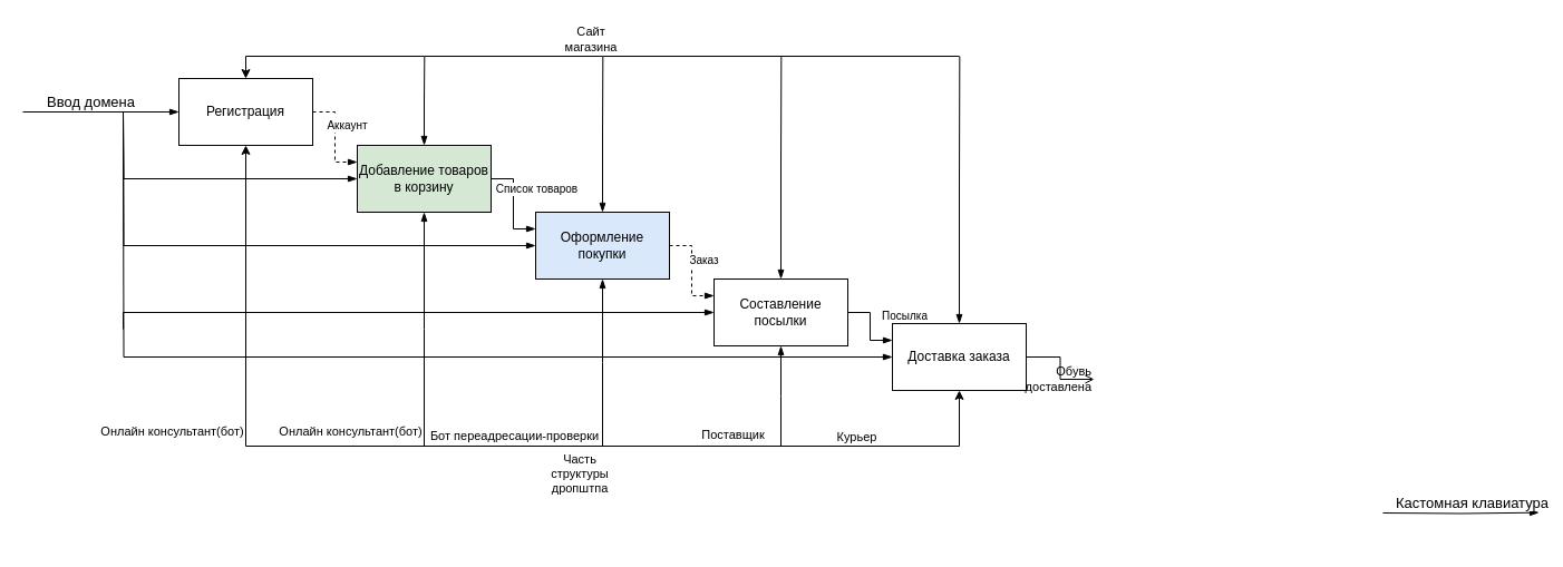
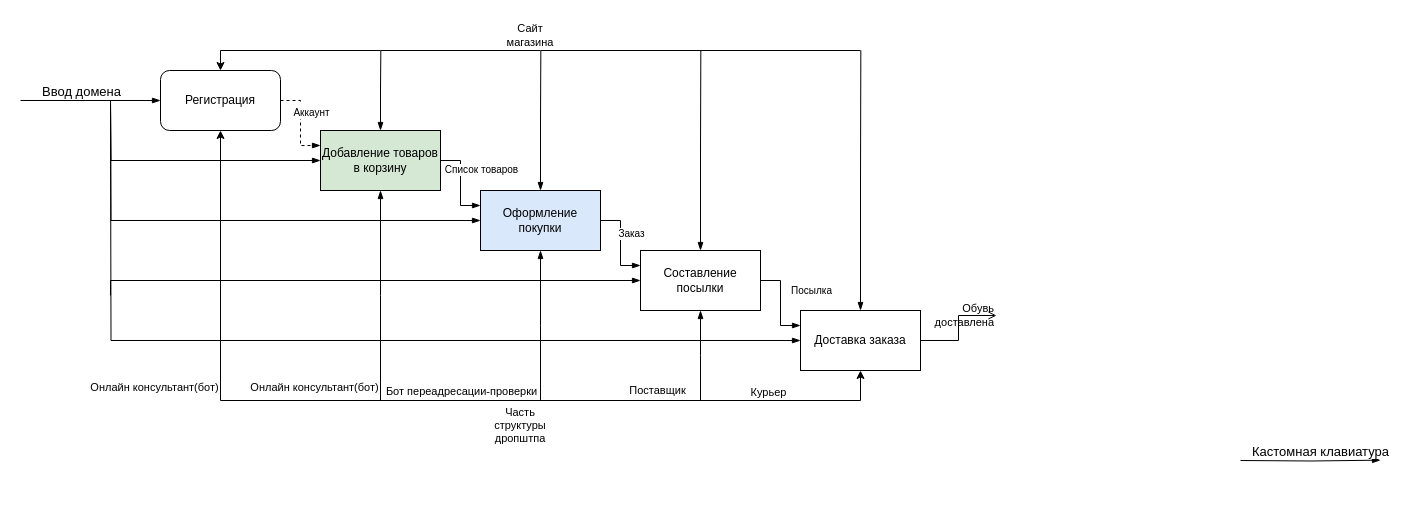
- <mxCell id="6" value="Регистрация" style="rounded=0;whiteSpace=wrap;html=1;" vertex="1" parent="1"><mxGeometry x="160" y="70" width="120" height="60" as="geometry" /></mxCell>
+ <mxCell id="6" value="Регистрация" style="whiteSpace=wrap;html=1;rounded=1;" vertex="1" parent="1"><mxGeometry x="160" y="70" width="120" height="60" as="geometry" /></mxCell>
- <mxCell id="13" style="edgeStyle=orthogonalEdgeStyle;rounded=0;orthogonalLoop=1;jettySize=auto;html=1;exitX=1;exitY=0.5;exitDx=0;exitDy=0;entryX=0;entryY=0.25;entryDx=0;entryDy=0;fontSize=10;startArrow=none;startFill=0;endArrow=blockThin;endFill=1;dashed=1;" edge="1" parent="1" source="19" target="24"><mxGeometry relative="1" as="geometry" /></mxCell>
+ <mxCell id="13" style="edgeStyle=orthogonalEdgeStyle;rounded=0;orthogonalLoop=1;jettySize=auto;html=1;exitX=1;exitY=0.5;exitDx=0;exitDy=0;entryX=0;entryY=0.25;entryDx=0;entryDy=0;fontSize=10;startArrow=none;startFill=0;endArrow=blockThin;endFill=1;" edge="1" parent="1" source="19" target="24"><mxGeometry relative="1" as="geometry" /></mxCell>
- <mxCell id="28" value="Доставка заказа" style="rounded=0;whiteSpace=wrap;html=1;" vertex="1" parent="1"><mxGeometry x="800" y="290" width="120" height="60" as="geometry" /></mxCell>
+ <mxCell id="28" value="Доставка заказа" style="rounded=0;whiteSpace=wrap;html=1;" vertex="1" parent="1"><mxGeometry x="800" y="310" width="120" height="60" as="geometry" /></mxCell>
- <mxCell id="38" value="Обувь доставлена" style="text;html=1;strokeColor=none;fillColor=none;align=right;verticalAlign=middle;whiteSpace=wrap;rounded=0;fontSize=11;labelPosition=left;verticalLabelPosition=middle;" vertex="1" parent="1"><mxGeometry x="981" y="325" width="60" height="30" as="geometry" /></mxCell>
+ <mxCell id="38" value="Обувь доставлена" style="text;html=1;strokeColor=none;fillColor=none;align=right;verticalAlign=middle;whiteSpace=wrap;rounded=0;fontSize=11;labelPosition=left;verticalLabelPosition=middle;" vertex="1" parent="1"><mxGeometry x="996" y="300" width="60" height="30" as="geometry" /></mxCell>
